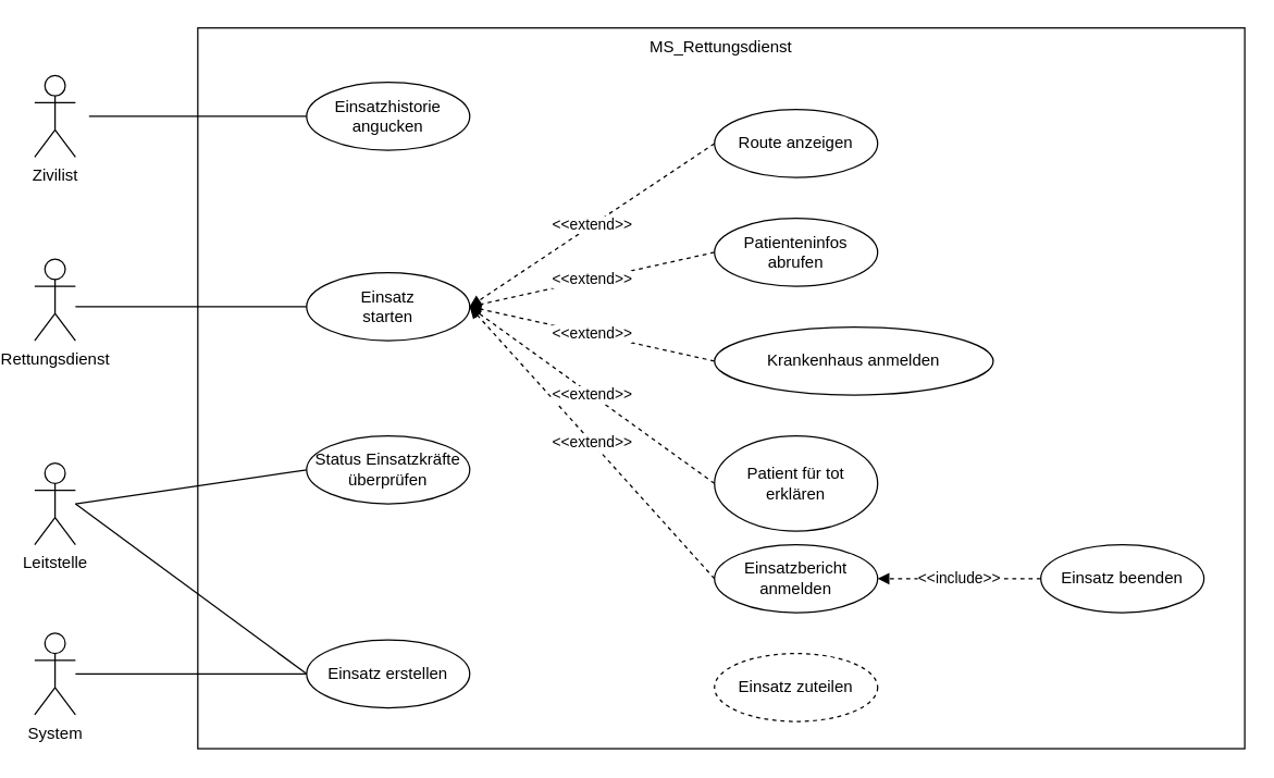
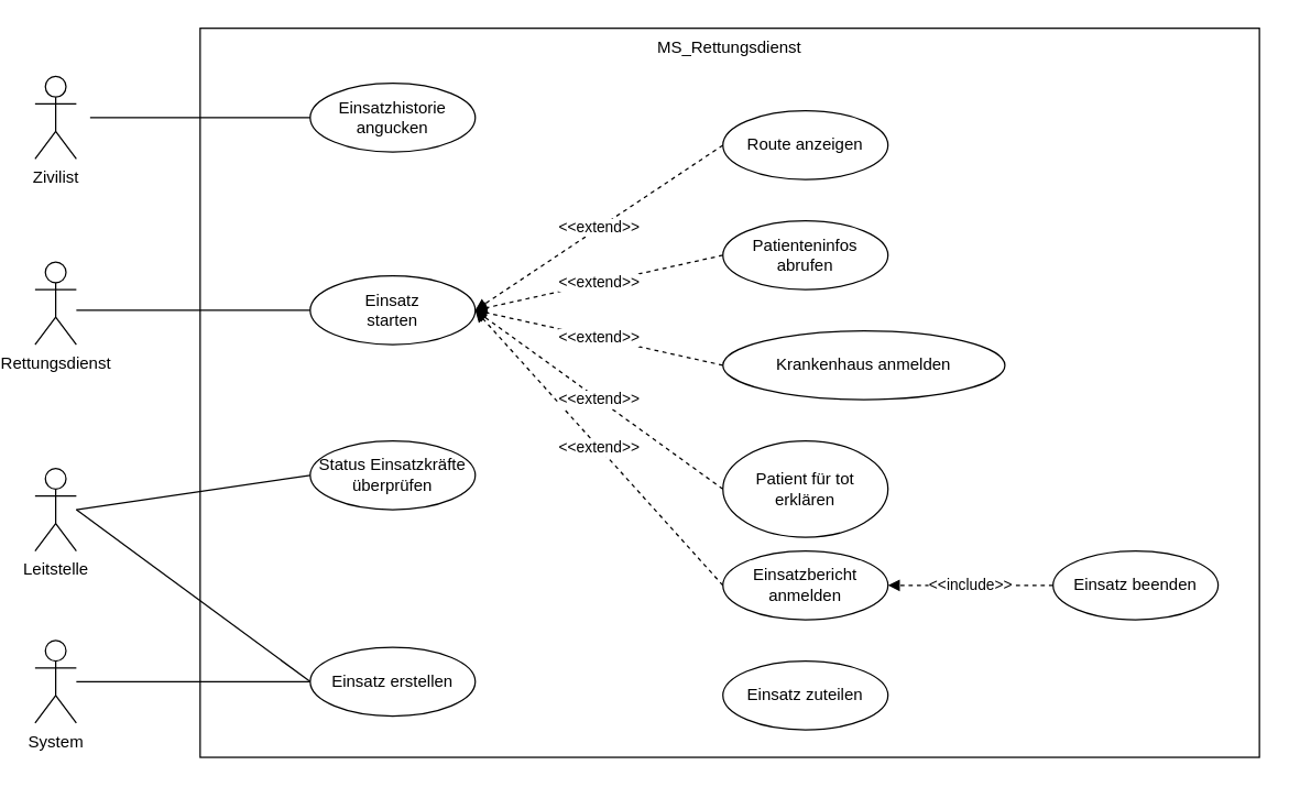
- <mxCell id="18" value="&amp;lt;&amp;lt;extend&amp;gt;&amp;gt;" style="endArrow=diamond;dashed=1;html=1;endFill=1;entryX=1;entryY=0.5;entryDx=0;entryDy=0;exitX=0;exitY=0.5;exitDx=0;exitDy=0;" edge="1" parent="1" source="13" target="7"><mxGeometry width="50" height="50" relative="1" as="geometry"><mxPoint x="523" y="105" as="sourcePoint" /><mxPoint x="720" y="440" as="targetPoint" /></mxGeometry></mxCell>
+ <mxCell id="18" value="&amp;lt;&amp;lt;extend&amp;gt;&amp;gt;" style="endArrow=block;dashed=1;html=1;endFill=1;entryX=1;entryY=0.5;entryDx=0;entryDy=0;exitX=0;exitY=0.5;exitDx=0;exitDy=0;" edge="1" parent="1" source="13" target="7"><mxGeometry width="50" height="50" relative="1" as="geometry"><mxPoint x="523" y="105" as="sourcePoint" /><mxPoint x="720" y="440" as="targetPoint" /></mxGeometry></mxCell>
- <mxCell id="11" value="Einsatz zuteilen" style="ellipse;whiteSpace=wrap;html=1;dashed=1;" vertex="1" parent="1"><mxGeometry x="520" y="480" width="120" height="50" as="geometry" /></mxCell>
+ <mxCell id="11" value="Einsatz zuteilen" style="ellipse;whiteSpace=wrap;html=1;" vertex="1" parent="1"><mxGeometry x="520" y="480" width="120" height="50" as="geometry" /></mxCell>
